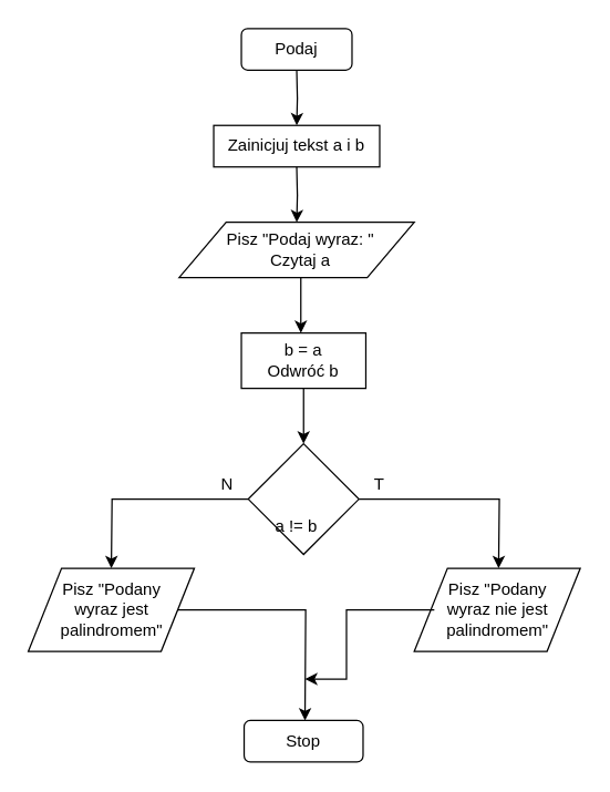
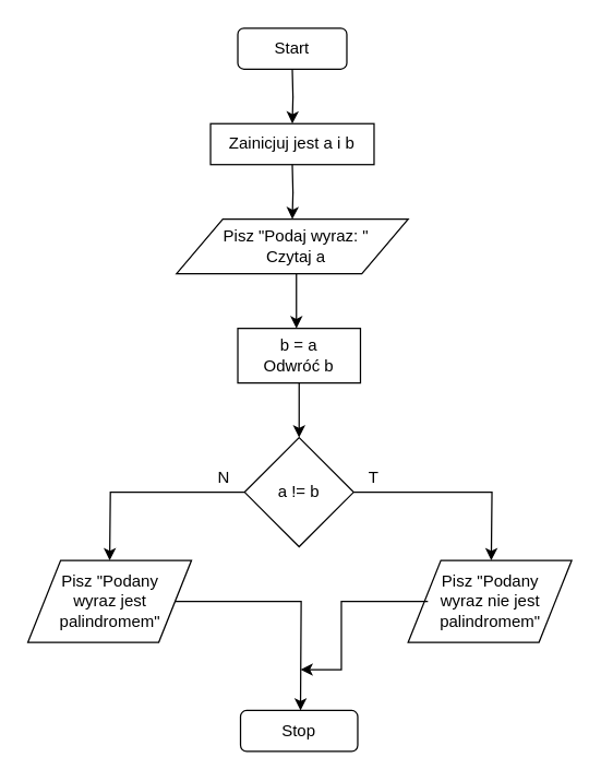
- <mxCell id="4" value="Podaj" style="text;html=1;strokeColor=none;fillColor=none;align=center;verticalAlign=middle;whiteSpace=wrap;rounded=0;" vertex="1" parent="1"><mxGeometry x="194" y="25" width="40" height="20" as="geometry" /></mxCell>
+ <mxCell id="4" value="Start" style="text;html=1;strokeColor=none;fillColor=none;align=center;verticalAlign=middle;whiteSpace=wrap;rounded=0;" vertex="1" parent="1"><mxGeometry x="194" y="25" width="40" height="20" as="geometry" /></mxCell>
- <mxCell id="7" value="Zainicjuj tekst a i b" style="text;html=1;strokeColor=none;fillColor=none;align=center;verticalAlign=middle;whiteSpace=wrap;rounded=0;" vertex="1" parent="1"><mxGeometry x="154" y="95" width="120" height="20" as="geometry" /></mxCell>
+ <mxCell id="7" value="Zainicjuj jest a i b" style="text;html=1;strokeColor=none;fillColor=none;align=center;verticalAlign=middle;whiteSpace=wrap;rounded=0;" vertex="1" parent="1"><mxGeometry x="154" y="95" width="120" height="20" as="geometry" /></mxCell>
- <mxCell id="17" value="a != b" style="text;html=1;strokeColor=none;fillColor=none;align=center;verticalAlign=middle;whiteSpace=wrap;rounded=0;" vertex="1" parent="1"><mxGeometry x="194" y="370" width="40" height="20" as="geometry" /></mxCell>
+ <mxCell id="17" value="a != b" style="text;html=1;strokeColor=none;fillColor=none;align=center;verticalAlign=middle;whiteSpace=wrap;rounded=0;" vertex="1" parent="1"><mxGeometry x="199" y="350" width="40" height="20" as="geometry" /></mxCell>
